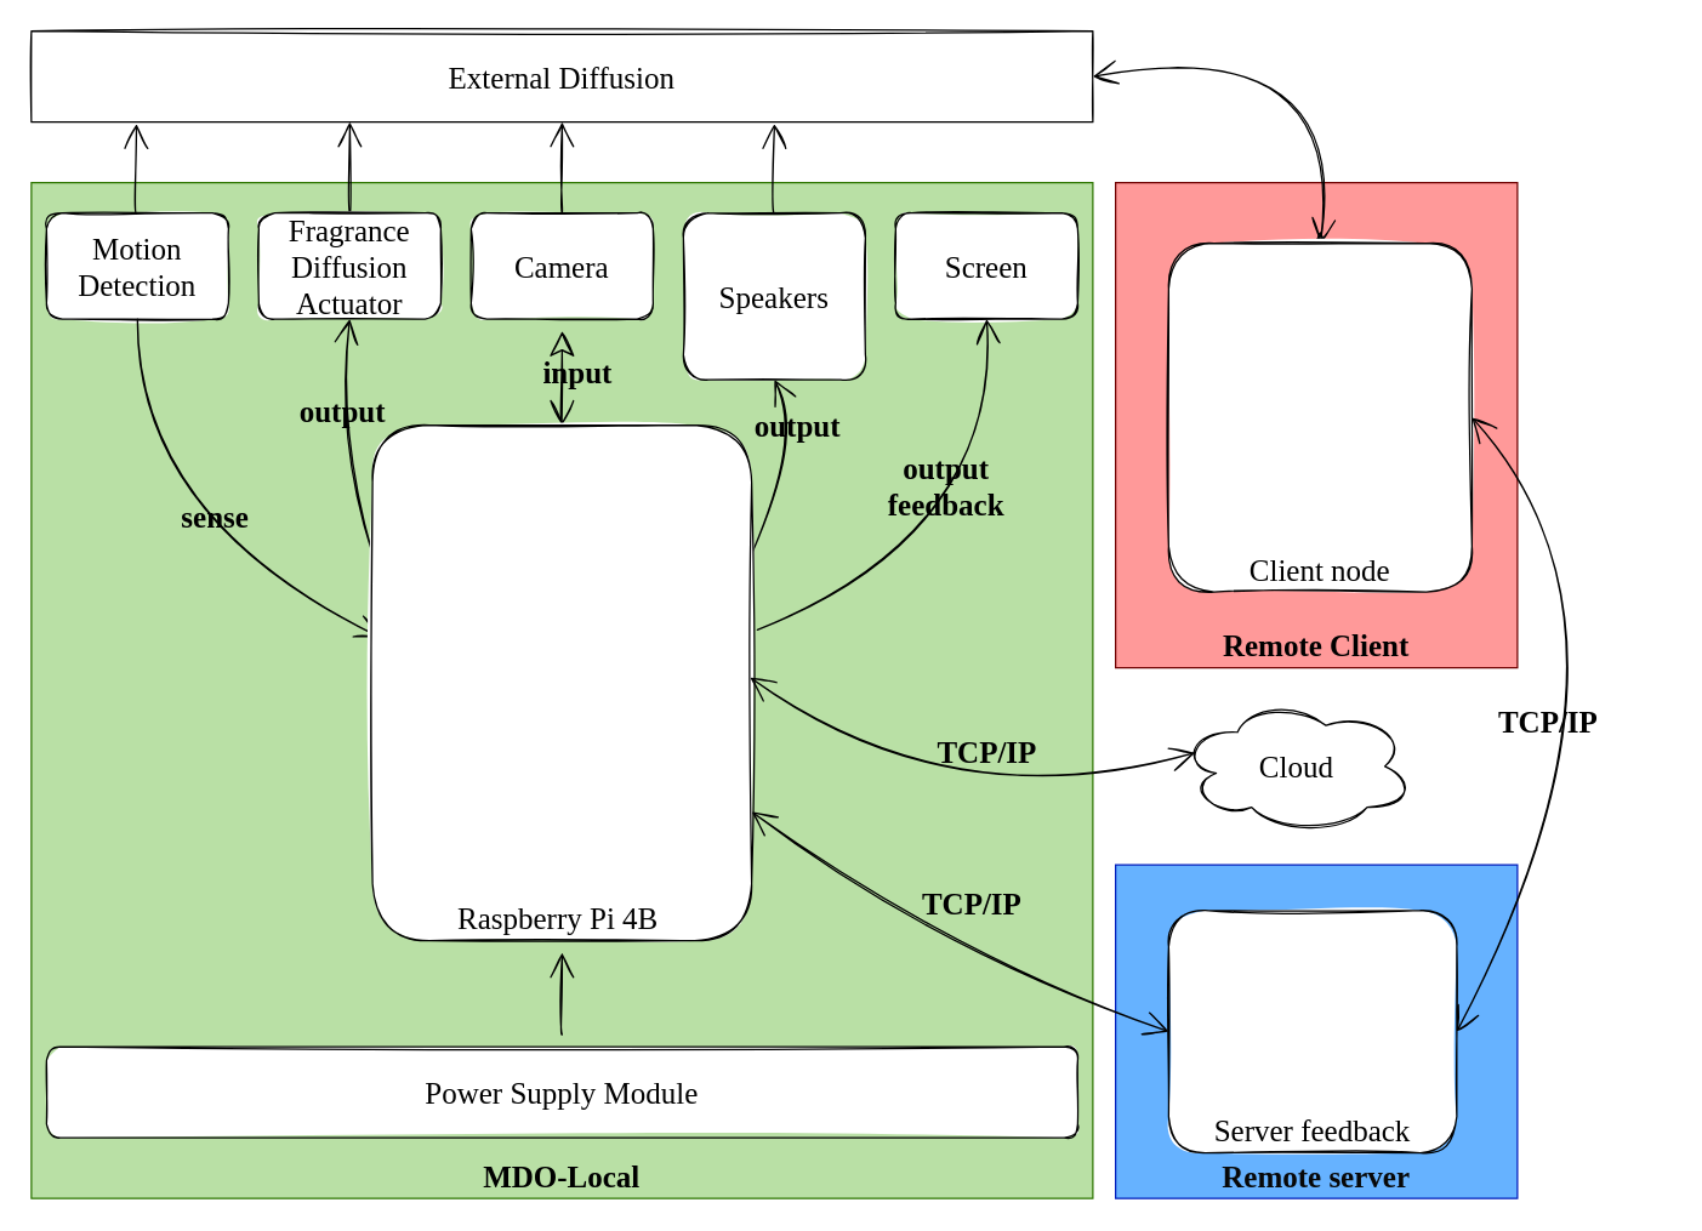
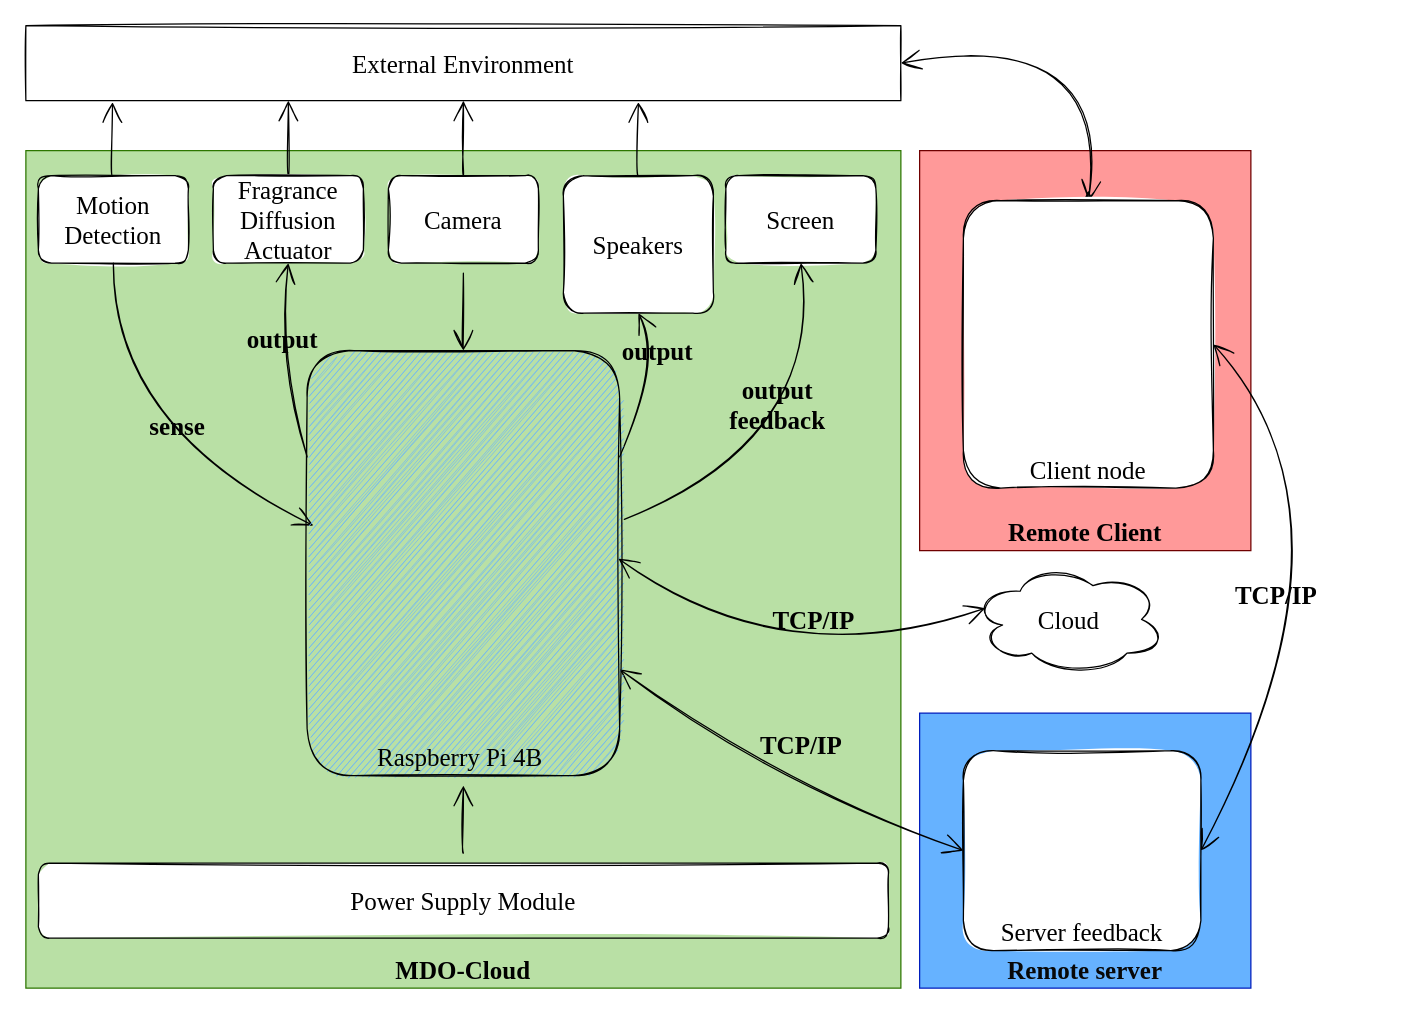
- <mxCell id="4" value="External Diffusion" style="rounded=0;whiteSpace=wrap;html=1;sketch=1;hachureGap=4;pointerEvents=0;fontFamily=Architects Daughter;fontSource=https%3A%2F%2Ffonts.googleapis.com%2Fcss%3Ffamily%3DArchitects%2BDaughter;fontSize=20;" parent="1" vertex="1"><mxGeometry x="20" y="20" width="700" height="60" as="geometry" /></mxCell>
+ <mxCell id="4" value="External Environment" style="rounded=0;whiteSpace=wrap;html=1;sketch=1;hachureGap=4;pointerEvents=0;fontFamily=Architects Daughter;fontSource=https%3A%2F%2Ffonts.googleapis.com%2Fcss%3Ffamily%3DArchitects%2BDaughter;fontSize=20;" parent="1" vertex="1"><mxGeometry x="20" y="20" width="700" height="60" as="geometry" /></mxCell>
- <mxCell id="9" value="Screen" style="rounded=1;whiteSpace=wrap;html=1;sketch=1;hachureGap=4;pointerEvents=0;fontFamily=Architects Daughter;fontSource=https%3A%2F%2Ffonts.googleapis.com%2Fcss%3Ffamily%3DArchitects%2BDaughter;fontSize=20;" parent="1" vertex="1"><mxGeometry x="590" y="140" width="120" height="70" as="geometry" /></mxCell>
+ <mxCell id="9" value="Screen" style="rounded=1;whiteSpace=wrap;html=1;sketch=1;hachureGap=4;pointerEvents=0;fontFamily=Architects Daughter;fontSource=https%3A%2F%2Ffonts.googleapis.com%2Fcss%3Ffamily%3DArchitects%2BDaughter;fontSize=20;" parent="1" vertex="1"><mxGeometry x="580" y="140" width="120" height="70" as="geometry" /></mxCell>
- <mxCell id="17" value="" style="edgeStyle=none;curved=1;rounded=0;sketch=1;hachureGap=4;orthogonalLoop=1;jettySize=auto;html=1;fontFamily=Architects Daughter;fontSource=https%3A%2F%2Ffonts.googleapis.com%2Fcss%3Ffamily%3DArchitects%2BDaughter;fontSize=16;startArrow=open;startFill=0;endArrow=classic;startSize=14;endSize=14;sourcePerimeterSpacing=8;targetPerimeterSpacing=8;exitX=0.5;exitY=0;exitDx=0;exitDy=0;endFill=0;" parent="1" source="22" target="8" edge="1"><mxGeometry relative="1" as="geometry" /></mxCell>
+ <mxCell id="17" value="" style="edgeStyle=none;curved=1;rounded=0;sketch=1;hachureGap=4;orthogonalLoop=1;jettySize=auto;html=1;fontFamily=Architects Daughter;fontSource=https%3A%2F%2Ffonts.googleapis.com%2Fcss%3Ffamily%3DArchitects%2BDaughter;fontSize=16;startArrow=open;startFill=0;endArrow=none;startSize=14;endSize=14;sourcePerimeterSpacing=8;targetPerimeterSpacing=8;exitX=0.5;exitY=0;exitDx=0;exitDy=0;endFill=0;" parent="1" source="22" target="8" edge="1"><mxGeometry relative="1" as="geometry" /></mxCell>
- <mxCell id="34" value="input" style="text;html=1;align=center;verticalAlign=middle;resizable=0;points=[];autosize=1;strokeColor=none;fillColor=none;labelBackgroundColor=none;labelBorderColor=none;sketch=1;hachureGap=4;pointerEvents=0;fontFamily=Architects Daughter;fontSource=https%3A%2F%2Ffonts.googleapis.com%2Fcss%3Ffamily%3DArchitects%2BDaughter;fontSize=20;fontColor=#000000;fontStyle=1" parent="1" vertex="1"><mxGeometry x="350" y="230" width="60" height="30" as="geometry" /></mxCell>
- <mxCell id="25" value="Cloud" style="ellipse;shape=cloud;whiteSpace=wrap;html=1;sketch=1;hachureGap=4;pointerEvents=0;fontFamily=Architects Daughter;fontSource=https%3A%2F%2Ffonts.googleapis.com%2Fcss%3Ffamily%3DArchitects%2BDaughter;fontSize=20;" parent="1" vertex="1"><mxGeometry x="776.52" y="460" width="155.45" height="90" as="geometry" /></mxCell>
+ <mxCell id="25" value="Cloud" style="ellipse;shape=cloud;whiteSpace=wrap;html=1;sketch=1;hachureGap=4;pointerEvents=0;fontFamily=Architects Daughter;fontSource=https%3A%2F%2Ffonts.googleapis.com%2Fcss%3Ffamily%3DArchitects%2BDaughter;fontSize=20;" parent="1" vertex="1"><mxGeometry x="776.52" y="450" width="155.45" height="90" as="geometry" /></mxCell>
- <mxCell id="22" value="Raspberry Pi 4B&amp;nbsp;" style="rounded=1;whiteSpace=wrap;html=1;sketch=1;hachureGap=4;pointerEvents=0;fontFamily=Architects Daughter;fontSource=https%3A%2F%2Ffonts.googleapis.com%2Fcss%3Ffamily%3DArchitects%2BDaughter;fontSize=20;verticalAlign=bottom;" parent="1" vertex="1"><mxGeometry x="245" y="280" width="250" height="340" as="geometry" /></mxCell>
+ <mxCell id="22" value="Raspberry Pi 4B&amp;nbsp;" style="rounded=1;whiteSpace=wrap;html=1;sketch=1;hachureGap=4;pointerEvents=0;fontFamily=Architects Daughter;fontSource=https%3A%2F%2Ffonts.googleapis.com%2Fcss%3Ffamily%3DArchitects%2BDaughter;fontSize=20;verticalAlign=bottom;fillColor=#66b2ff;" parent="1" vertex="1"><mxGeometry x="245" y="280" width="250" height="340" as="geometry" /></mxCell>
- <mxCell id="3" value="&lt;b&gt;&lt;font color=&quot;#000000&quot;&gt;MDO-Local&lt;/font&gt;&lt;/b&gt;" style="rounded=0;whiteSpace=wrap;html=1;sketch=0;hachureGap=4;pointerEvents=0;fontFamily=Architects Daughter;fontSource=https%3A%2F%2Ffonts.googleapis.com%2Fcss%3Ffamily%3DArchitects%2BDaughter;fontSize=20;verticalAlign=bottom;fillColor=#B9E0A5;fontColor=#ffffff;strokeColor=#2D7600;" parent="1" vertex="1"><mxGeometry x="20" y="120" width="700" height="670" as="geometry" /></mxCell>
+ <mxCell id="3" value="&lt;b&gt;&lt;font color=&quot;#000000&quot;&gt;MDO-Cloud&lt;/font&gt;&lt;/b&gt;" style="rounded=0;whiteSpace=wrap;html=1;sketch=0;hachureGap=4;pointerEvents=0;fontFamily=Architects Daughter;fontSource=https%3A%2F%2Ffonts.googleapis.com%2Fcss%3Ffamily%3DArchitects%2BDaughter;fontSize=20;verticalAlign=bottom;fillColor=#B9E0A5;fontColor=#ffffff;strokeColor=#2D7600;" parent="1" vertex="1"><mxGeometry x="20" y="120" width="700" height="670" as="geometry" /></mxCell>
